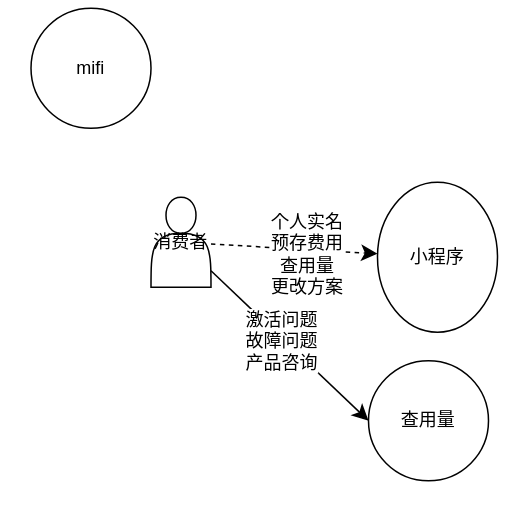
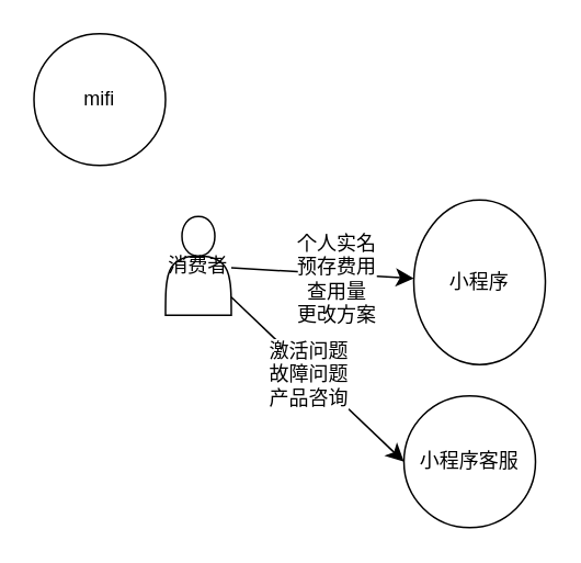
- <mxCell id="7" value="mifi" style="ellipse;whiteSpace=wrap;html=1;aspect=fixed;" vertex="1" parent="1"><mxGeometry x="20" y="5" width="80" height="80" as="geometry" /></mxCell>
+ <mxCell id="7" value="mifi" style="ellipse;whiteSpace=wrap;html=1;aspect=fixed;" vertex="1" parent="1"><mxGeometry x="20" y="20" width="80" height="80" as="geometry" /></mxCell>
- <mxCell id="2" value="" style="edgeStyle=none;curved=1;rounded=0;orthogonalLoop=1;jettySize=auto;html=1;fontSize=12;startSize=8;endSize=8;dashed=1;" edge="1" parent="1" source="6" target="8"><mxGeometry relative="1" as="geometry" /></mxCell>
+ <mxCell id="2" value="" style="edgeStyle=none;curved=1;rounded=0;orthogonalLoop=1;jettySize=auto;html=1;fontSize=12;startSize=8;endSize=8;" edge="1" parent="1" source="6" target="8"><mxGeometry relative="1" as="geometry" /></mxCell>
- <mxCell id="9" value="查用量" style="ellipse;whiteSpace=wrap;html=1;aspect=fixed;" vertex="1" parent="1"><mxGeometry x="245" y="240" width="80" height="80" as="geometry" /></mxCell>
+ <mxCell id="9" value="小程序客服" style="ellipse;whiteSpace=wrap;html=1;aspect=fixed;" vertex="1" parent="1"><mxGeometry x="245" y="240" width="80" height="80" as="geometry" /></mxCell>
